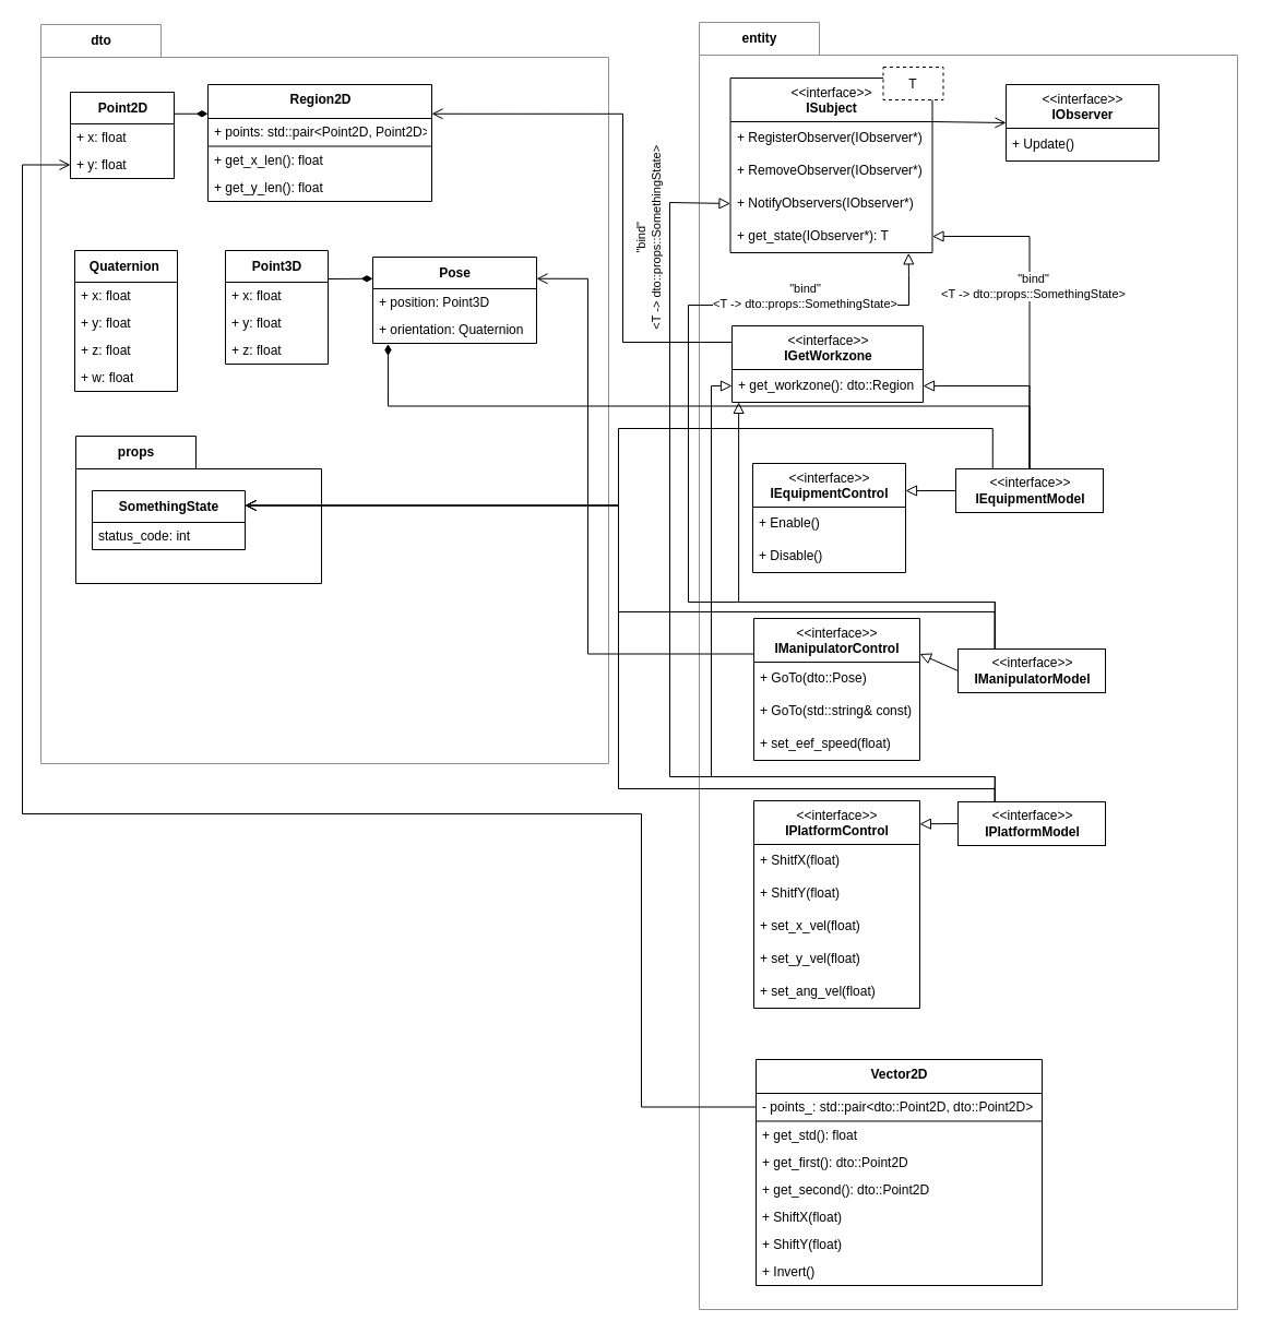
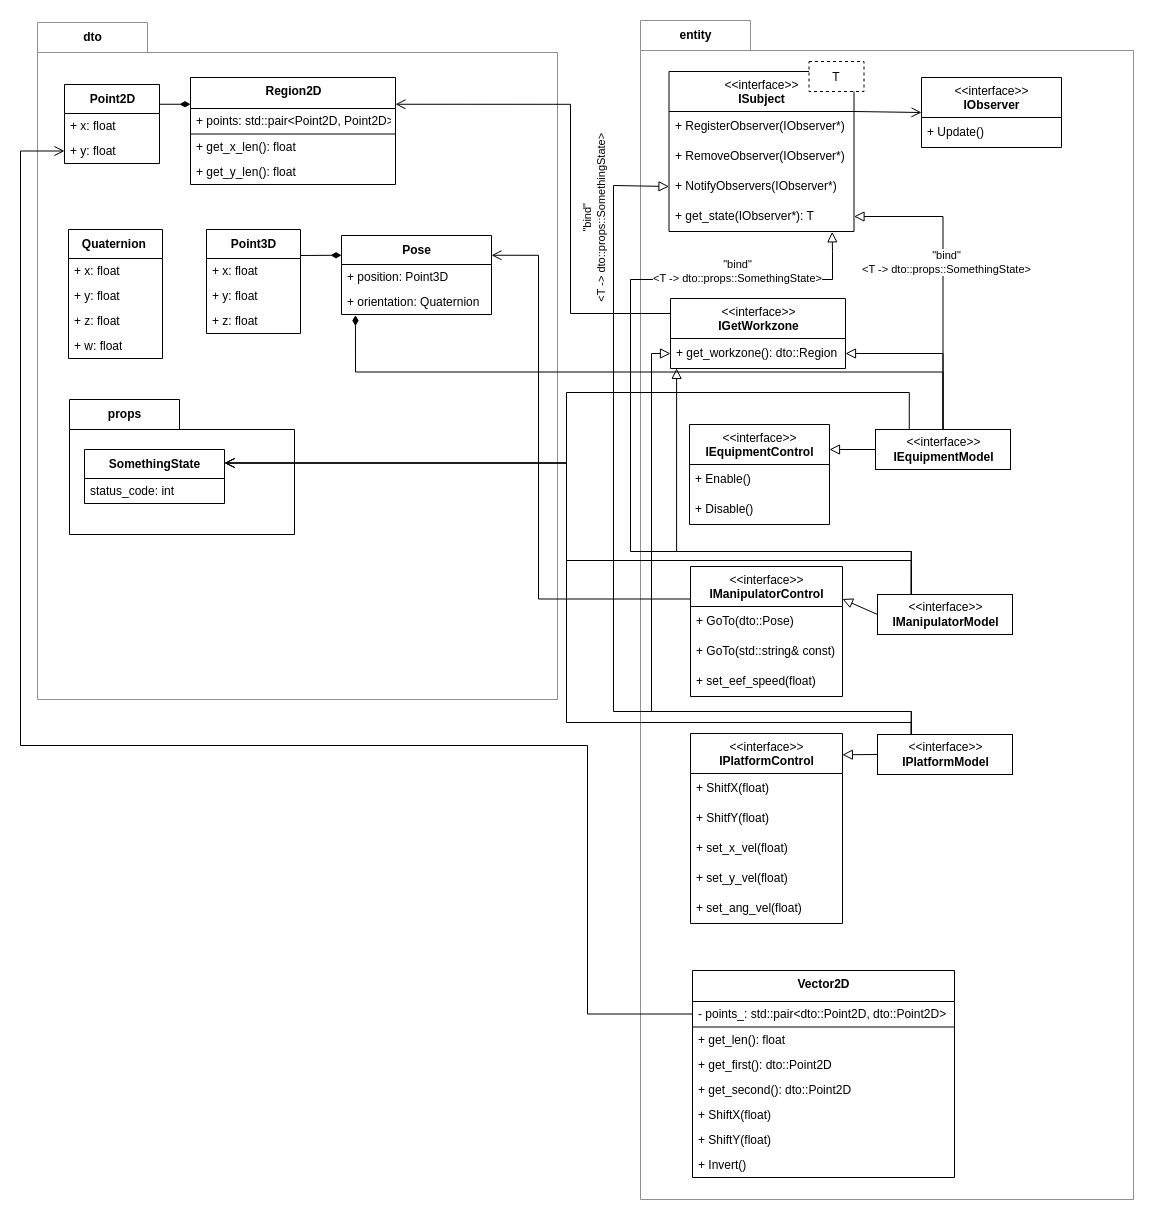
- <mxCell id="55" value="+ get_std(): float" style="text;html=1;strokeColor=none;fillColor=none;align=left;verticalAlign=middle;spacingLeft=4;spacingRight=4;overflow=hidden;rotatable=0;points=[[0,0.5],[1,0.5]];portConstraint=eastwest;" vertex="1" parent="52"><mxGeometry y="57" width="262" height="25" as="geometry" /></mxCell>
+ <mxCell id="55" value="+ get_len(): float" style="text;html=1;strokeColor=none;fillColor=none;align=left;verticalAlign=middle;spacingLeft=4;spacingRight=4;overflow=hidden;rotatable=0;points=[[0,0.5],[1,0.5]];portConstraint=eastwest;" vertex="1" parent="52"><mxGeometry y="57" width="262" height="25" as="geometry" /></mxCell>
